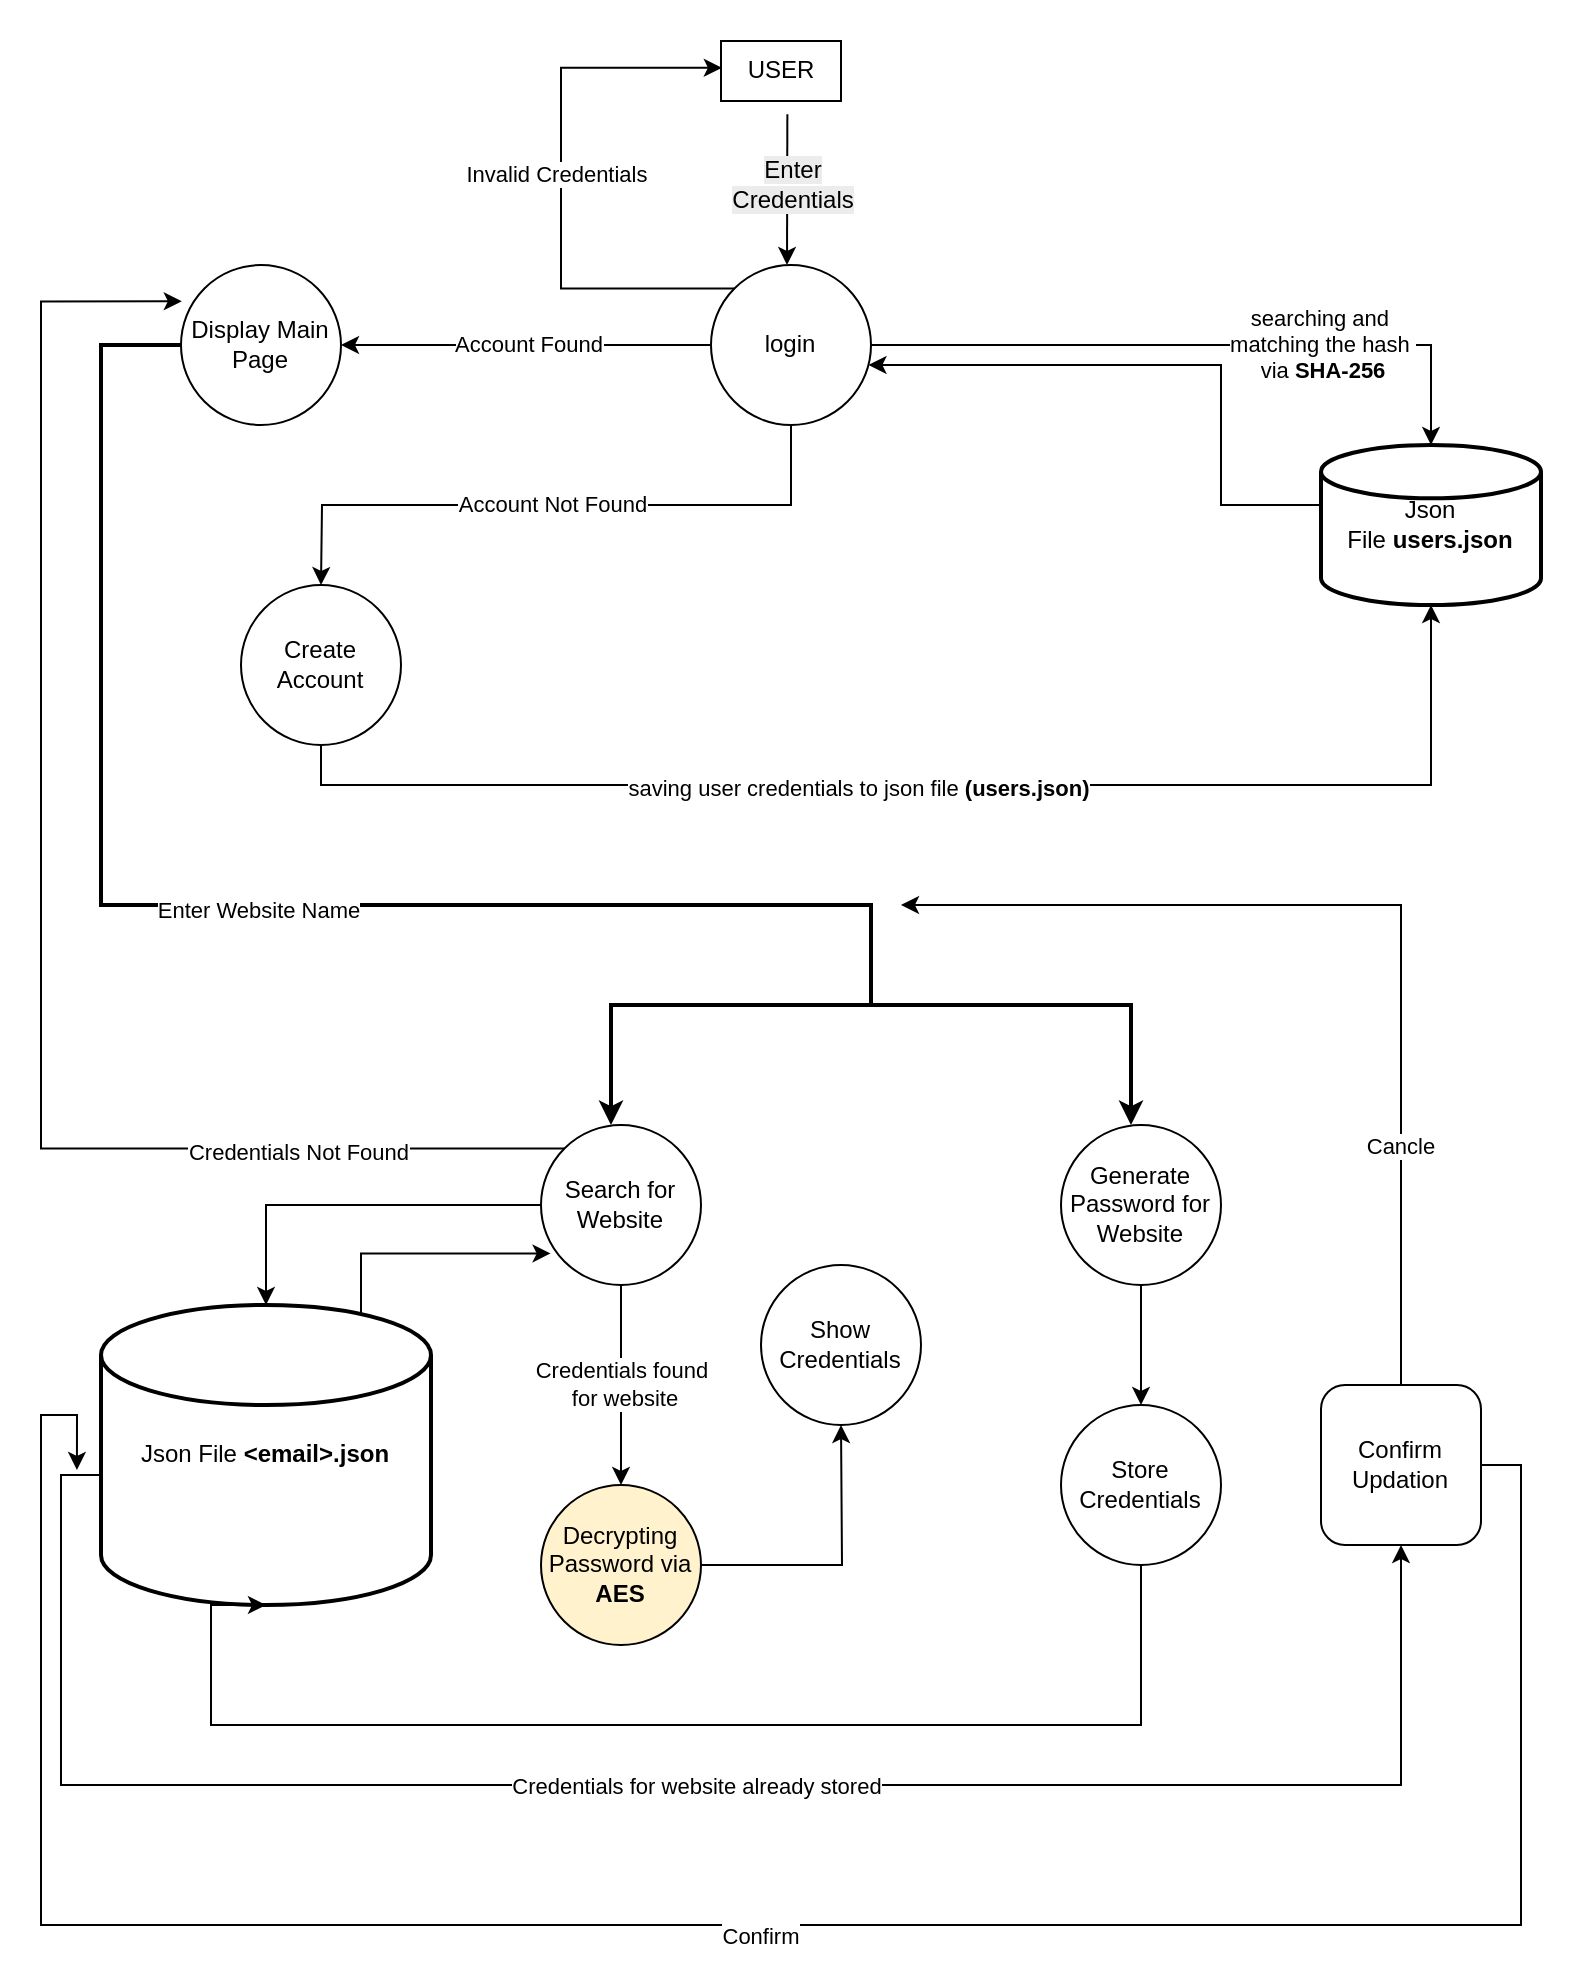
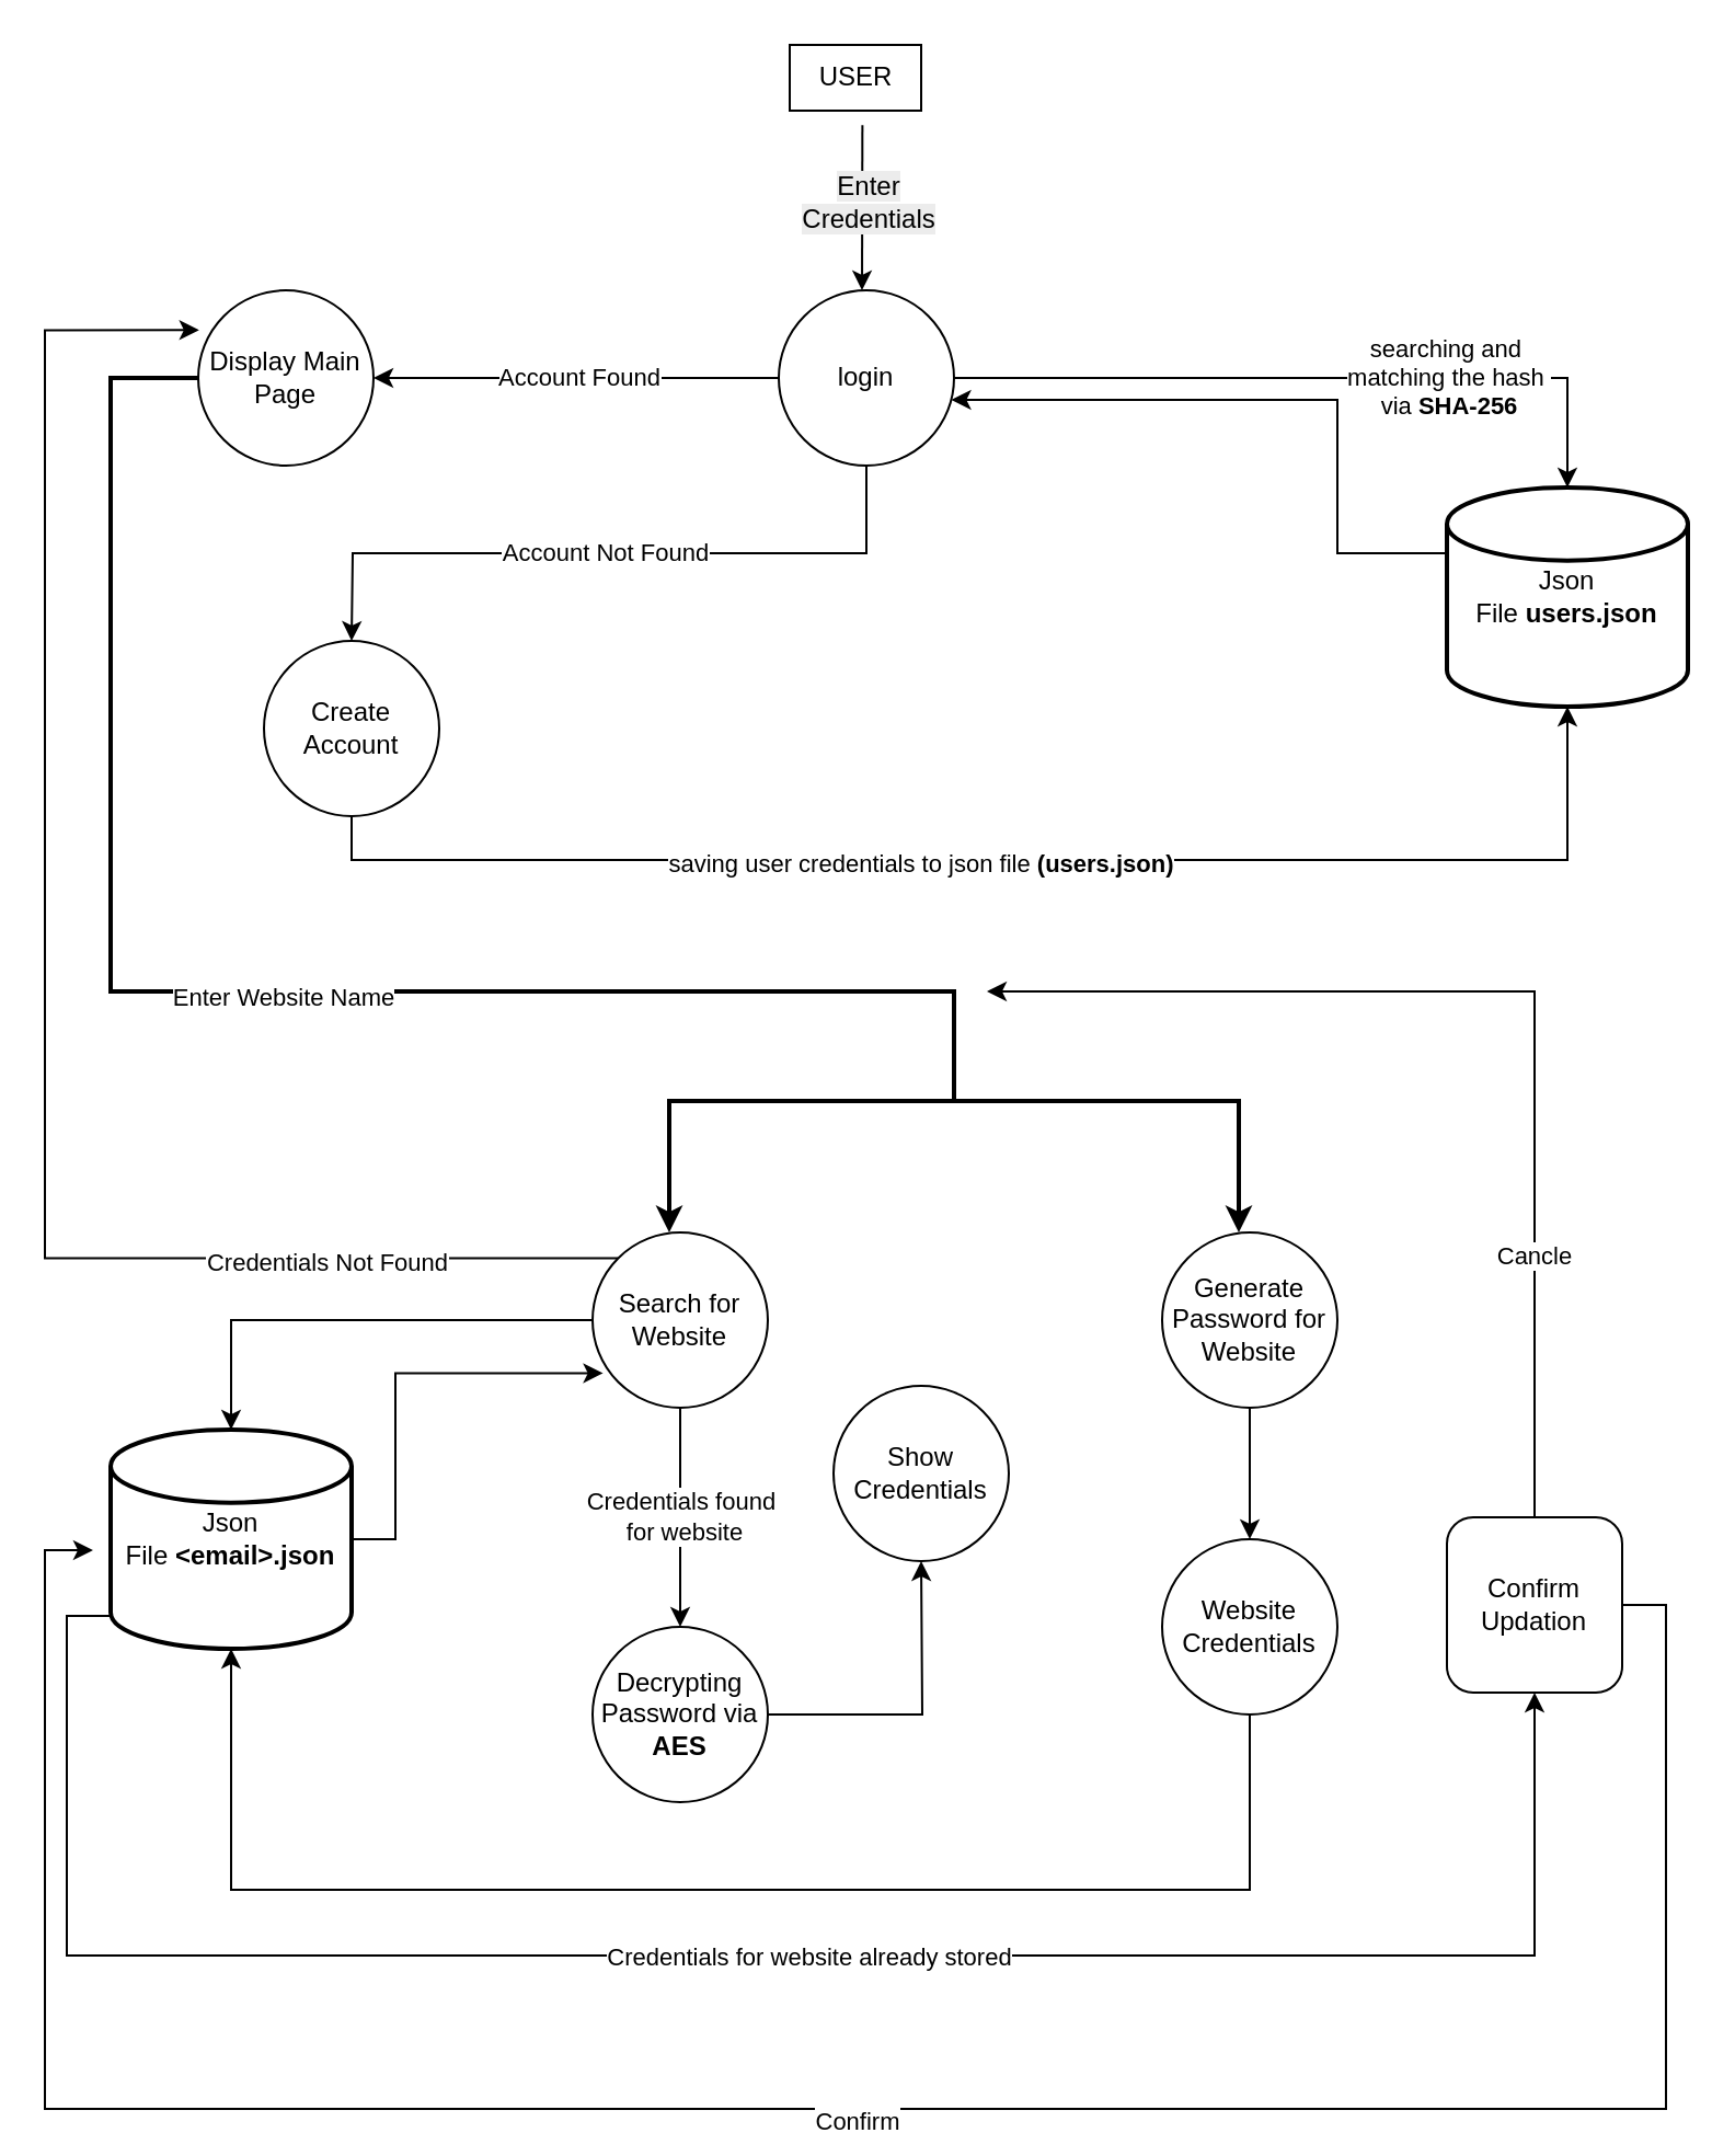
- <mxCell id="17" style="edgeStyle=orthogonalEdgeStyle;rounded=0;orthogonalLoop=1;jettySize=auto;html=1;exitX=0;exitY=0;exitDx=0;exitDy=0;entryX=0.007;entryY=0.447;entryDx=0;entryDy=0;entryPerimeter=0;" edge="1" parent="1" source="9" target="2"><mxGeometry relative="1" as="geometry"><Array as="points"><mxPoint x="280" y="144" /><mxPoint x="280" y="33" /></Array></mxGeometry></mxCell>
- <mxCell id="18" value="Invalid Credentials" style="edgeLabel;html=1;align=center;verticalAlign=middle;resizable=0;points=[];" vertex="1" connectable="0" parent="17"><mxGeometry x="0.038" y="3" relative="1" as="geometry"><mxPoint as="offset" /></mxGeometry></mxCell>
- <mxCell id="11" value="Json File&lt;b&gt;&amp;nbsp;users.json&lt;/b&gt;" style="strokeWidth=2;html=1;shape=mxgraph.flowchart.database;whiteSpace=wrap;" vertex="1" parent="1"><mxGeometry x="660" y="222" width="110" height="80" as="geometry" /></mxCell>
+ <mxCell id="11" value="Json File&lt;b&gt;&amp;nbsp;users.json&lt;/b&gt;" style="strokeWidth=2;html=1;shape=mxgraph.flowchart.database;whiteSpace=wrap;" vertex="1" parent="1"><mxGeometry x="660" y="222" width="110" height="100" as="geometry" /></mxCell>
- <mxCell id="35" value="Json File&lt;b&gt;&amp;nbsp;&amp;lt;email&amp;gt;.json&lt;/b&gt;" style="strokeWidth=2;html=1;shape=mxgraph.flowchart.database;whiteSpace=wrap;" vertex="1" parent="1"><mxGeometry x="50" y="652" width="165" height="150" as="geometry" /></mxCell>
+ <mxCell id="35" value="Json File&lt;b&gt;&amp;nbsp;&amp;lt;email&amp;gt;.json&lt;/b&gt;" style="strokeWidth=2;html=1;shape=mxgraph.flowchart.database;whiteSpace=wrap;" vertex="1" parent="1"><mxGeometry x="50" y="652" width="110" height="100" as="geometry" /></mxCell>
- <mxCell id="39" value="Store Credentials" style="ellipse;whiteSpace=wrap;html=1;aspect=fixed;" vertex="1" parent="1"><mxGeometry x="530" y="702" width="80" height="80" as="geometry" /></mxCell>
+ <mxCell id="39" value="Website Credentials" style="ellipse;whiteSpace=wrap;html=1;aspect=fixed;" vertex="1" parent="1"><mxGeometry x="530" y="702" width="80" height="80" as="geometry" /></mxCell>
- <mxCell id="38" value="Decrypting Password via &lt;b&gt;AES&lt;/b&gt;" style="ellipse;whiteSpace=wrap;html=1;aspect=fixed;fillColor=#fff2cc;" vertex="1" parent="1"><mxGeometry x="270" y="742" width="80" height="80" as="geometry" /></mxCell>
+ <mxCell id="38" value="Decrypting Password via &lt;b&gt;AES&lt;/b&gt;" style="ellipse;whiteSpace=wrap;html=1;aspect=fixed;" vertex="1" parent="1"><mxGeometry x="270" y="742" width="80" height="80" as="geometry" /></mxCell>
